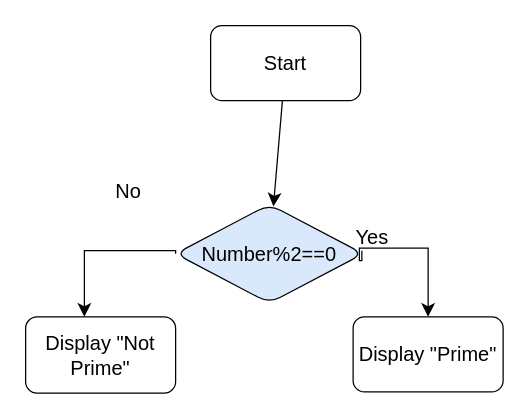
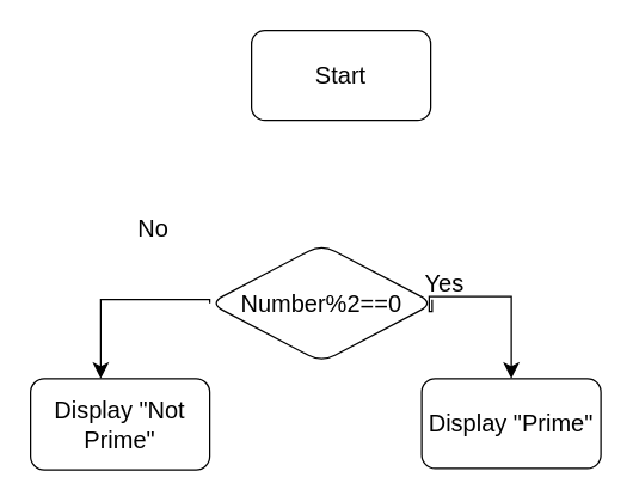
- <mxCell id="2" value="" style="edgeStyle=none;curved=1;rounded=0;orthogonalLoop=1;jettySize=auto;html=1;fontSize=12;startSize=8;endSize=8;" edge="1" parent="1" source="3" target="4"><mxGeometry relative="1" as="geometry" /></mxCell>
- <mxCell id="4" value="Number%2==0" style="rhombus;whiteSpace=wrap;html=1;fontSize=16;rounded=1;fillColor=#dae8fc;" vertex="1" parent="1"><mxGeometry x="140" y="163" width="150" height="79" as="geometry" /></mxCell>
+ <mxCell id="4" value="Number%2==0" style="rhombus;whiteSpace=wrap;html=1;fontSize=16;rounded=1;" vertex="1" parent="1"><mxGeometry x="140" y="163" width="150" height="79" as="geometry" /></mxCell>
